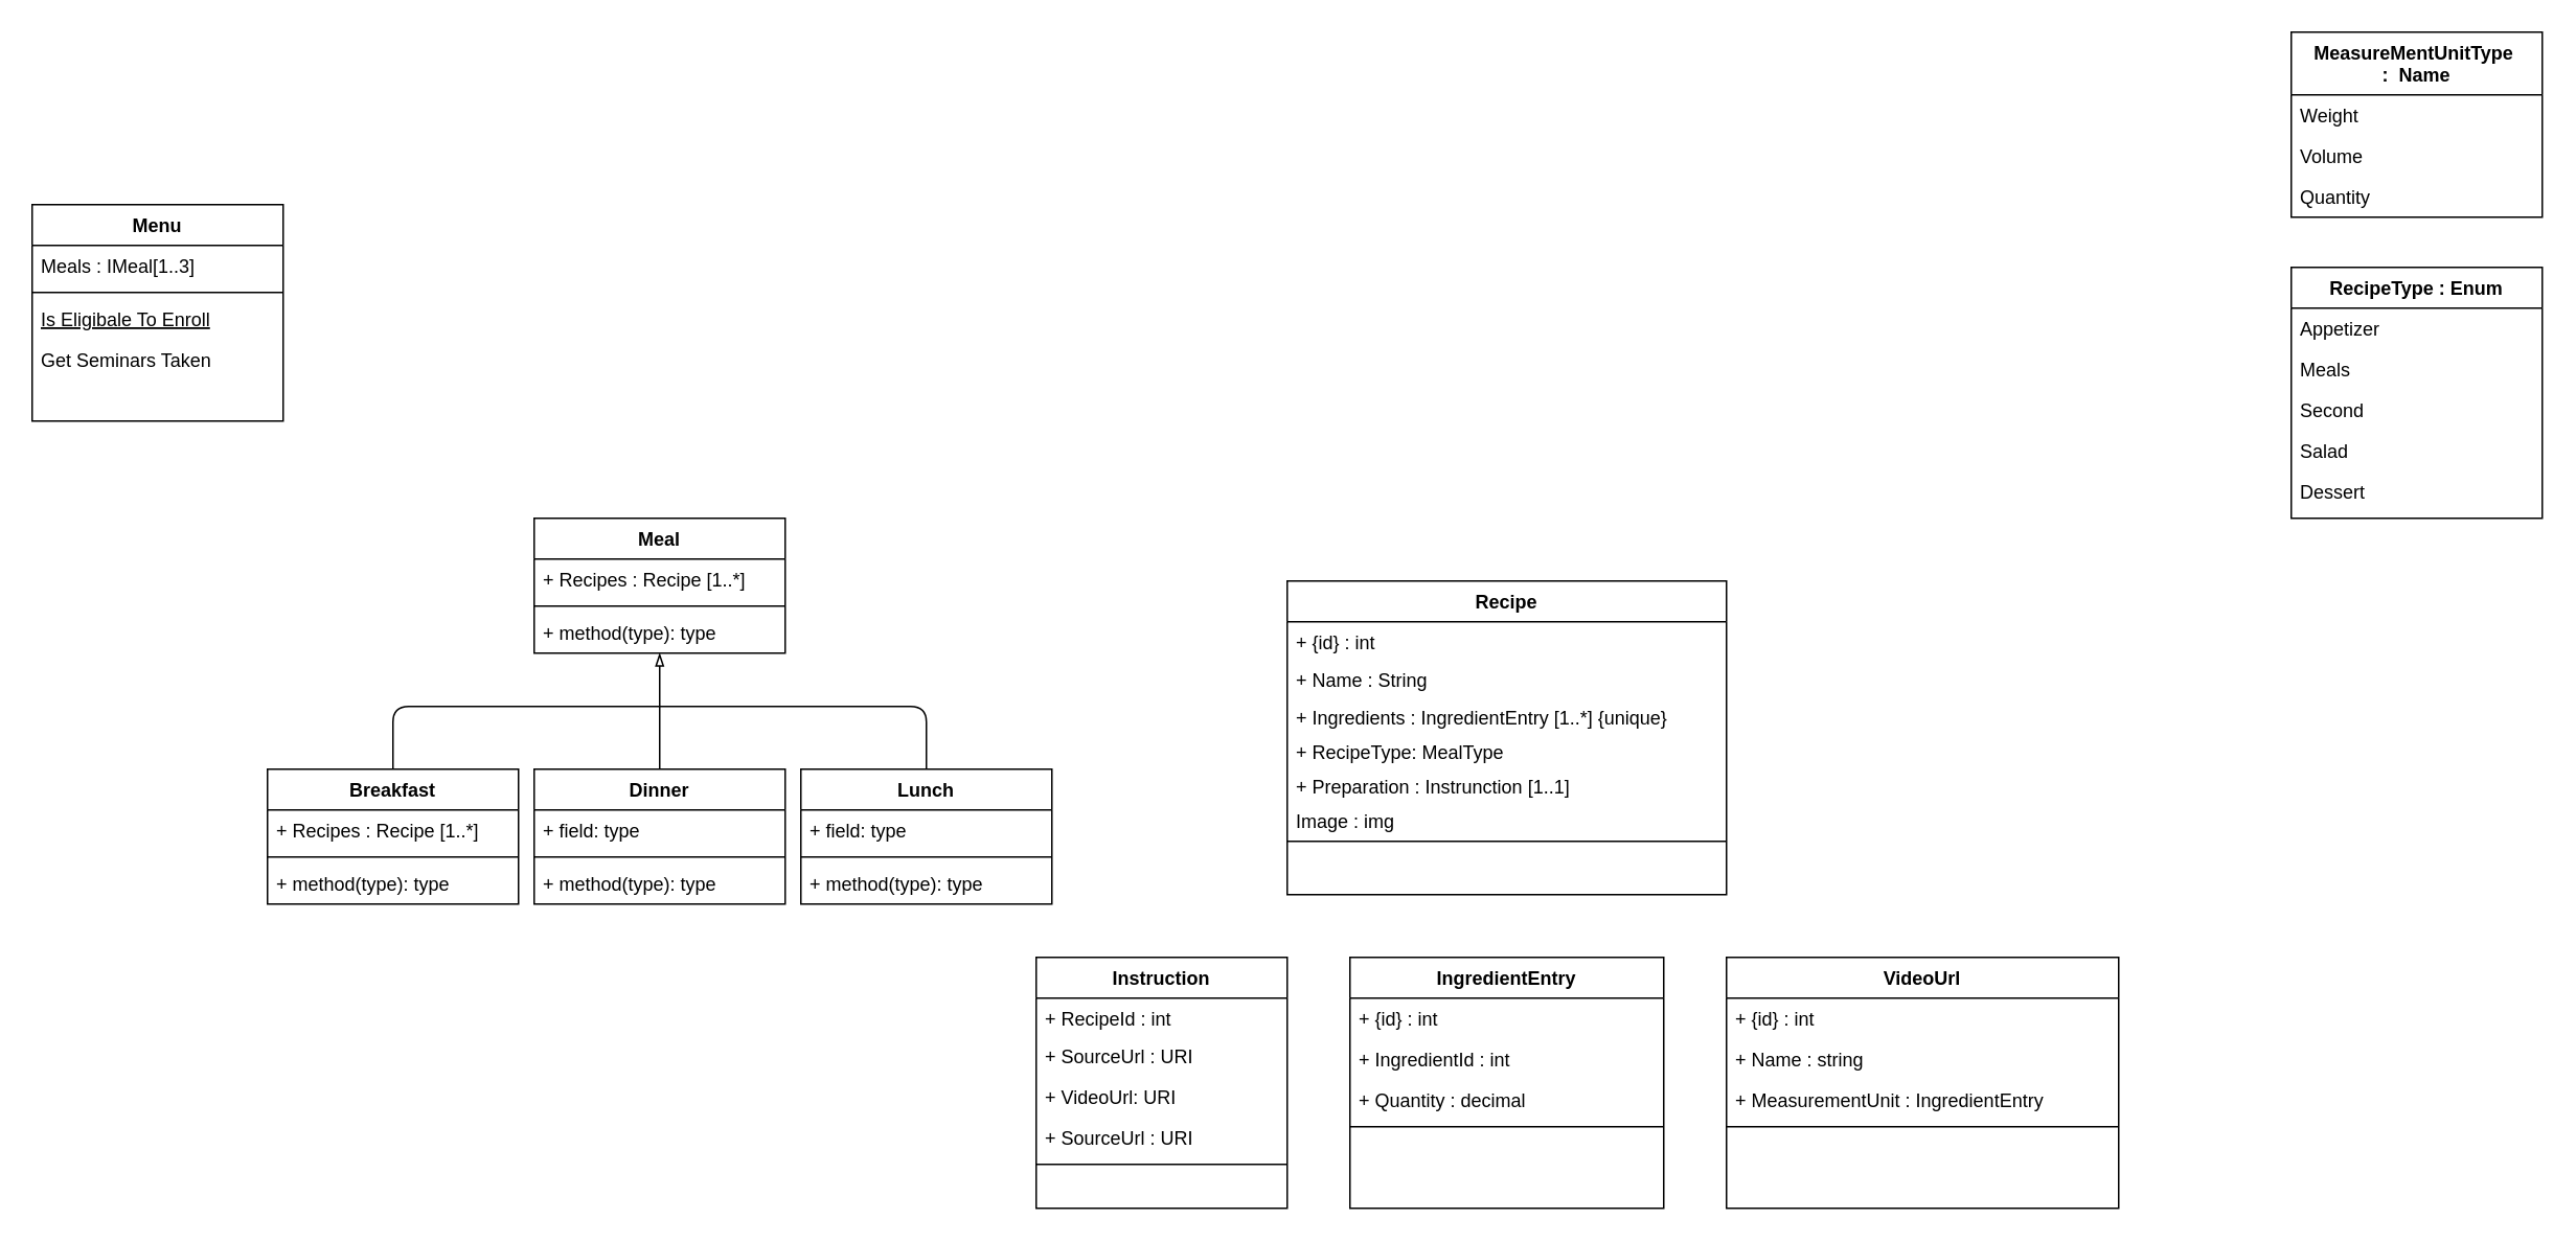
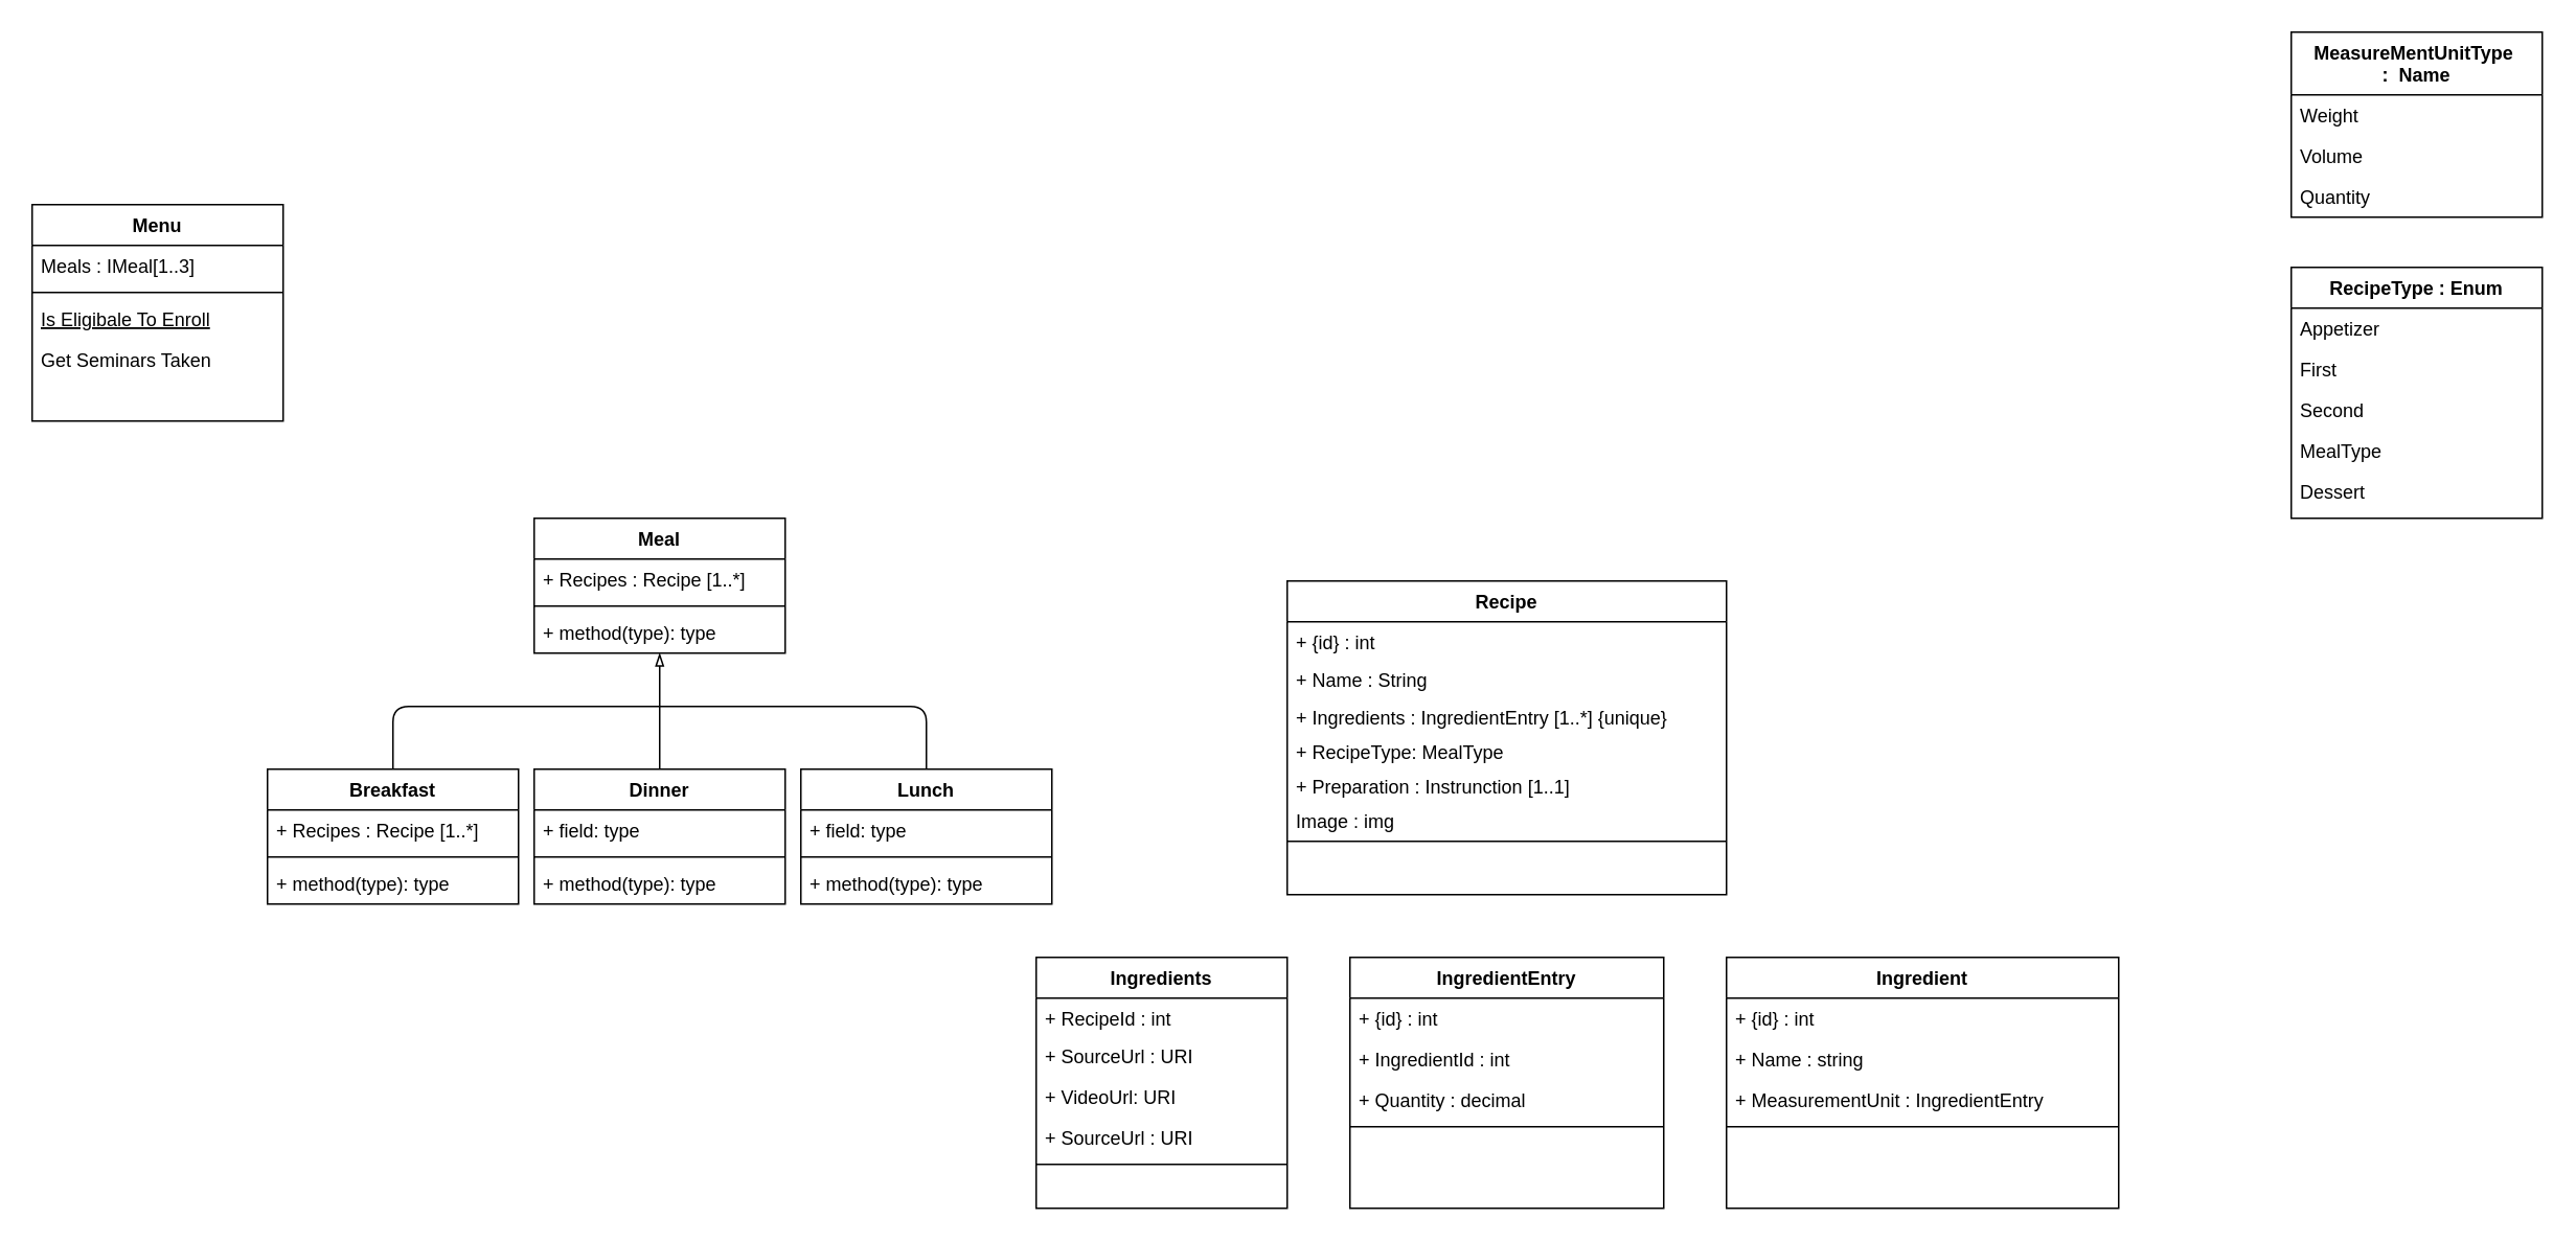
- <mxCell id="32" value="Meals" style="text;strokeColor=none;fillColor=none;align=left;verticalAlign=top;spacingLeft=4;spacingRight=4;overflow=hidden;rotatable=0;points=[[0,0.5],[1,0.5]];portConstraint=eastwest;" parent="30" vertex="1"><mxGeometry y="52" width="160" height="26" as="geometry" /></mxCell>
+ <mxCell id="32" value="First" style="text;strokeColor=none;fillColor=none;align=left;verticalAlign=top;spacingLeft=4;spacingRight=4;overflow=hidden;rotatable=0;points=[[0,0.5],[1,0.5]];portConstraint=eastwest;" parent="30" vertex="1"><mxGeometry y="52" width="160" height="26" as="geometry" /></mxCell>
- <mxCell id="34" value="Salad" style="text;strokeColor=none;fillColor=none;align=left;verticalAlign=top;spacingLeft=4;spacingRight=4;overflow=hidden;rotatable=0;points=[[0,0.5],[1,0.5]];portConstraint=eastwest;" parent="30" vertex="1"><mxGeometry y="104" width="160" height="26" as="geometry" /></mxCell>
+ <mxCell id="34" value="MealType" style="text;strokeColor=none;fillColor=none;align=left;verticalAlign=top;spacingLeft=4;spacingRight=4;overflow=hidden;rotatable=0;points=[[0,0.5],[1,0.5]];portConstraint=eastwest;" parent="30" vertex="1"><mxGeometry y="104" width="160" height="26" as="geometry" /></mxCell>
- <mxCell id="24" value="Instruction" style="swimlane;fontStyle=1;align=center;verticalAlign=top;childLayout=stackLayout;horizontal=1;startSize=26;horizontalStack=0;resizeParent=1;resizeLast=0;collapsible=1;marginBottom=0;rounded=0;shadow=0;strokeWidth=1;" parent="1" vertex="1"><mxGeometry x="660" y="610" width="160" height="160" as="geometry"><mxRectangle x="130" y="380" width="160" height="26" as="alternateBounds" /></mxGeometry></mxCell>
+ <mxCell id="24" value="Ingredients" style="swimlane;fontStyle=1;align=center;verticalAlign=top;childLayout=stackLayout;horizontal=1;startSize=26;horizontalStack=0;resizeParent=1;resizeLast=0;collapsible=1;marginBottom=0;rounded=0;shadow=0;strokeWidth=1;" parent="1" vertex="1"><mxGeometry x="660" y="610" width="160" height="160" as="geometry"><mxRectangle x="130" y="380" width="160" height="26" as="alternateBounds" /></mxGeometry></mxCell>
- <mxCell id="56" value="VideoUrl" style="swimlane;fontStyle=1;align=center;verticalAlign=top;childLayout=stackLayout;horizontal=1;startSize=26;horizontalStack=0;resizeParent=1;resizeLast=0;collapsible=1;marginBottom=0;rounded=0;shadow=0;strokeWidth=1;" vertex="1" parent="1"><mxGeometry x="1100" y="610" width="250" height="160" as="geometry"><mxRectangle x="680" y="40" width="160" height="26" as="alternateBounds" /></mxGeometry></mxCell>
+ <mxCell id="56" value="Ingredient" style="swimlane;fontStyle=1;align=center;verticalAlign=top;childLayout=stackLayout;horizontal=1;startSize=26;horizontalStack=0;resizeParent=1;resizeLast=0;collapsible=1;marginBottom=0;rounded=0;shadow=0;strokeWidth=1;" vertex="1" parent="1"><mxGeometry x="1100" y="610" width="250" height="160" as="geometry"><mxRectangle x="680" y="40" width="160" height="26" as="alternateBounds" /></mxGeometry></mxCell>
